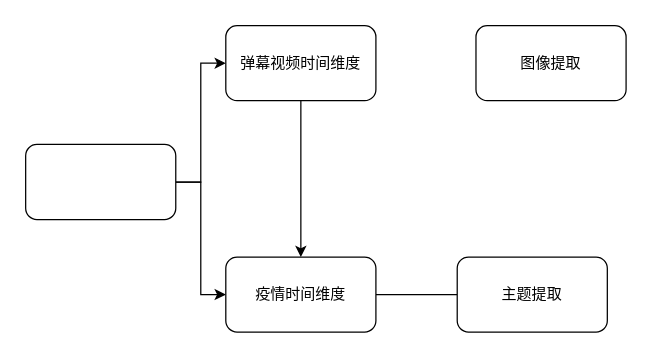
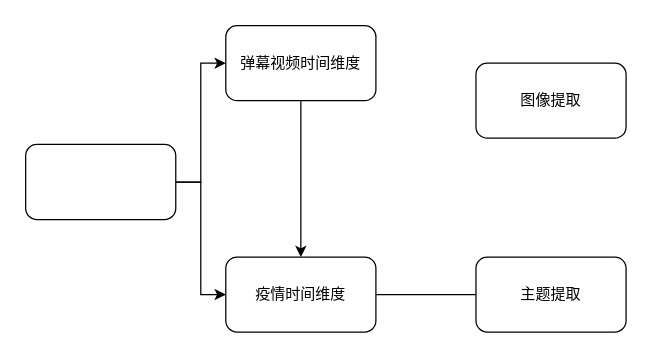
- <mxCell id="10" value="图像提取" style="rounded=1;whiteSpace=wrap;html=1;" vertex="1" parent="1"><mxGeometry x="380" y="20" width="120" height="60" as="geometry" /></mxCell>
+ <mxCell id="10" value="图像提取" style="rounded=1;whiteSpace=wrap;html=1;" vertex="1" parent="1"><mxGeometry x="380" y="50" width="120" height="60" as="geometry" /></mxCell>
- <mxCell id="9" value="主题提取" style="rounded=1;whiteSpace=wrap;html=1;" vertex="1" parent="1"><mxGeometry x="365" y="205" width="120" height="60" as="geometry" /></mxCell>
+ <mxCell id="9" value="主题提取" style="rounded=1;whiteSpace=wrap;html=1;" vertex="1" parent="1"><mxGeometry x="380" y="205" width="120" height="60" as="geometry" /></mxCell>
